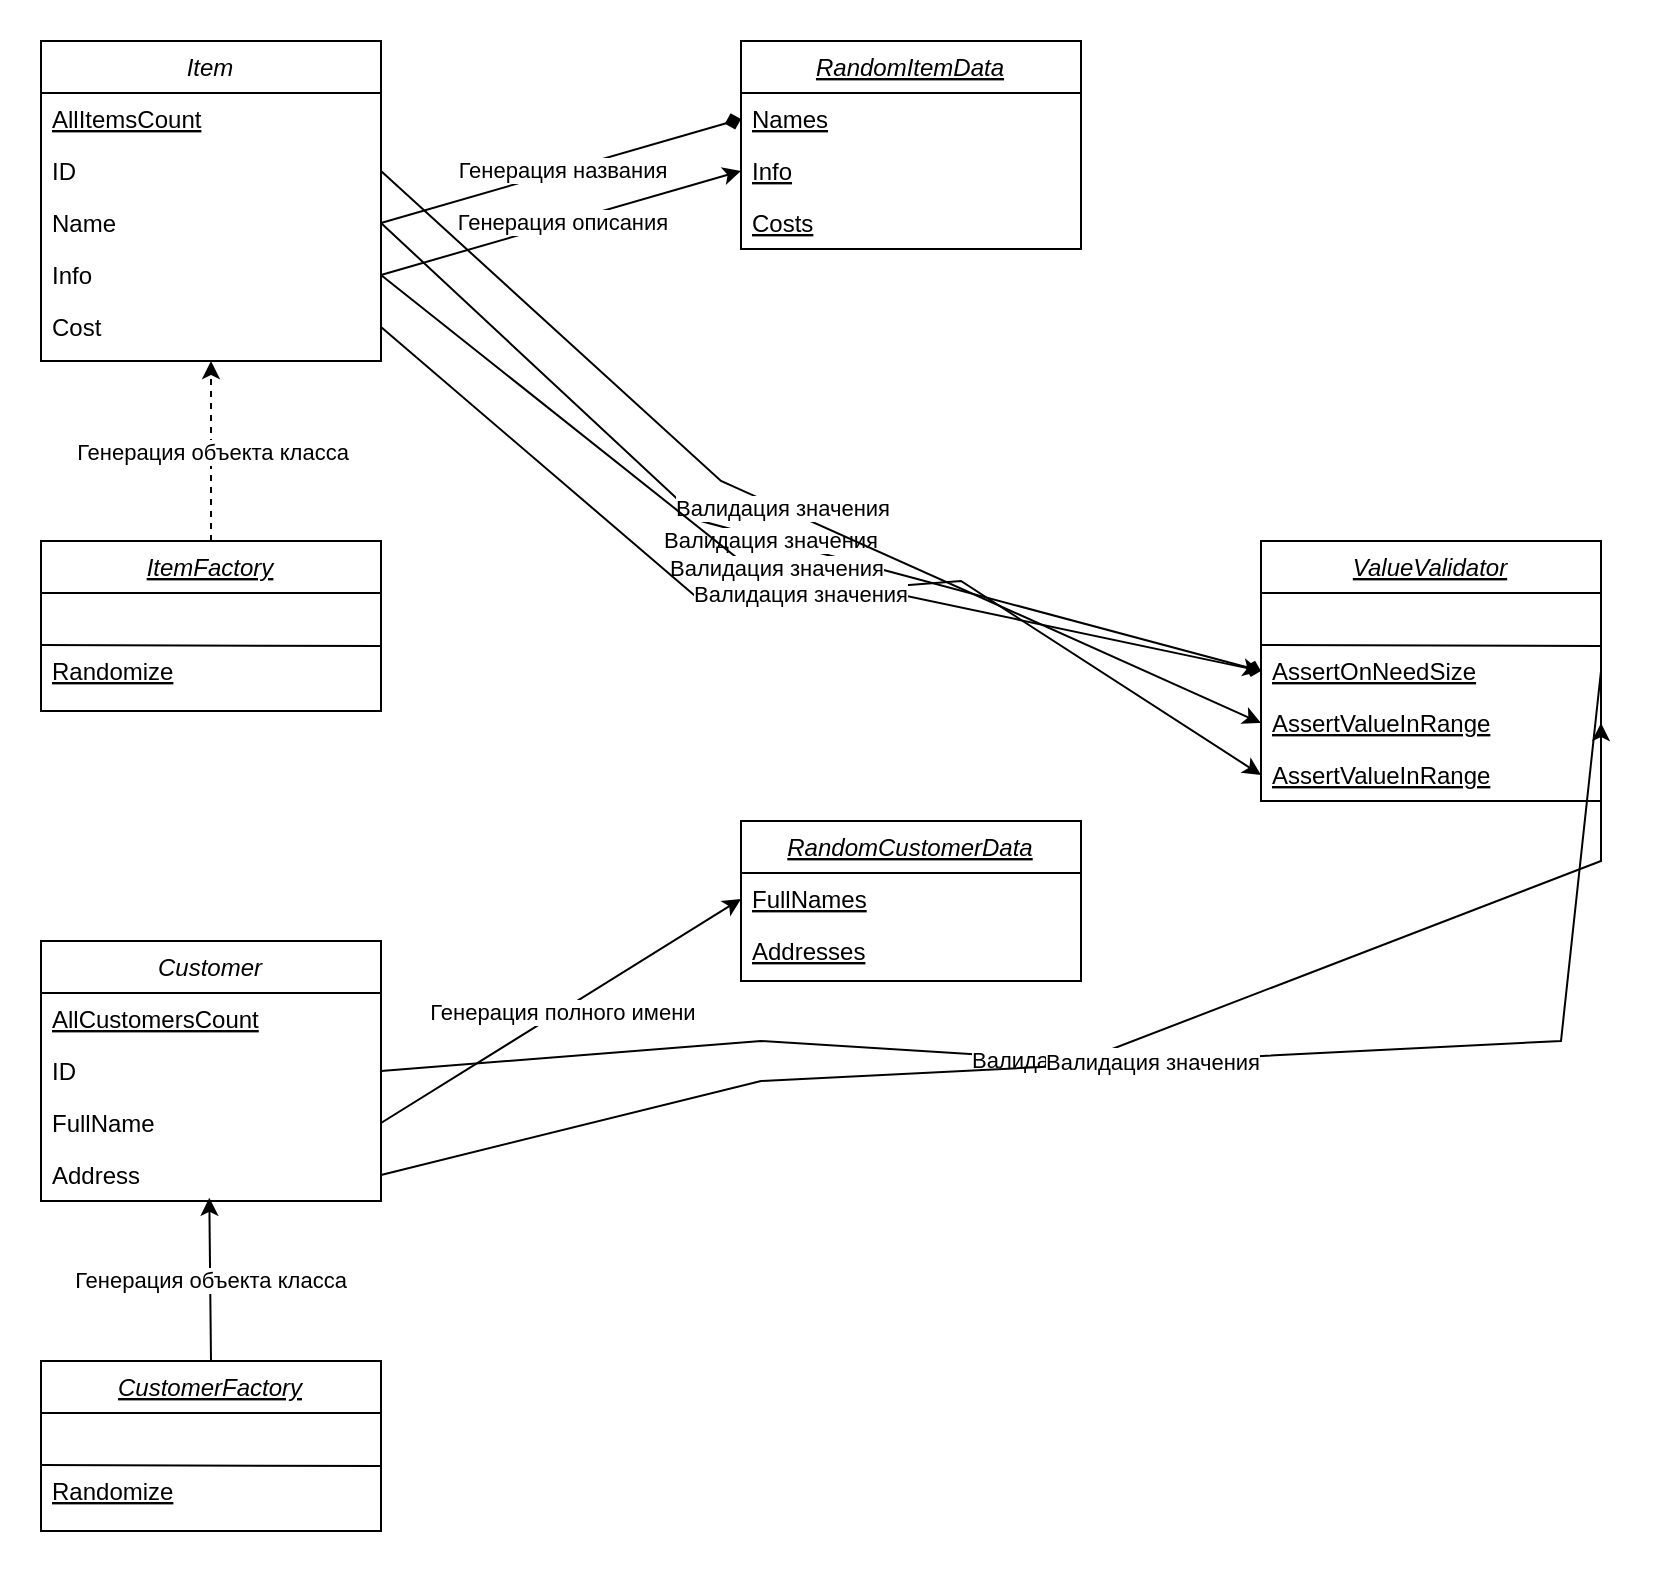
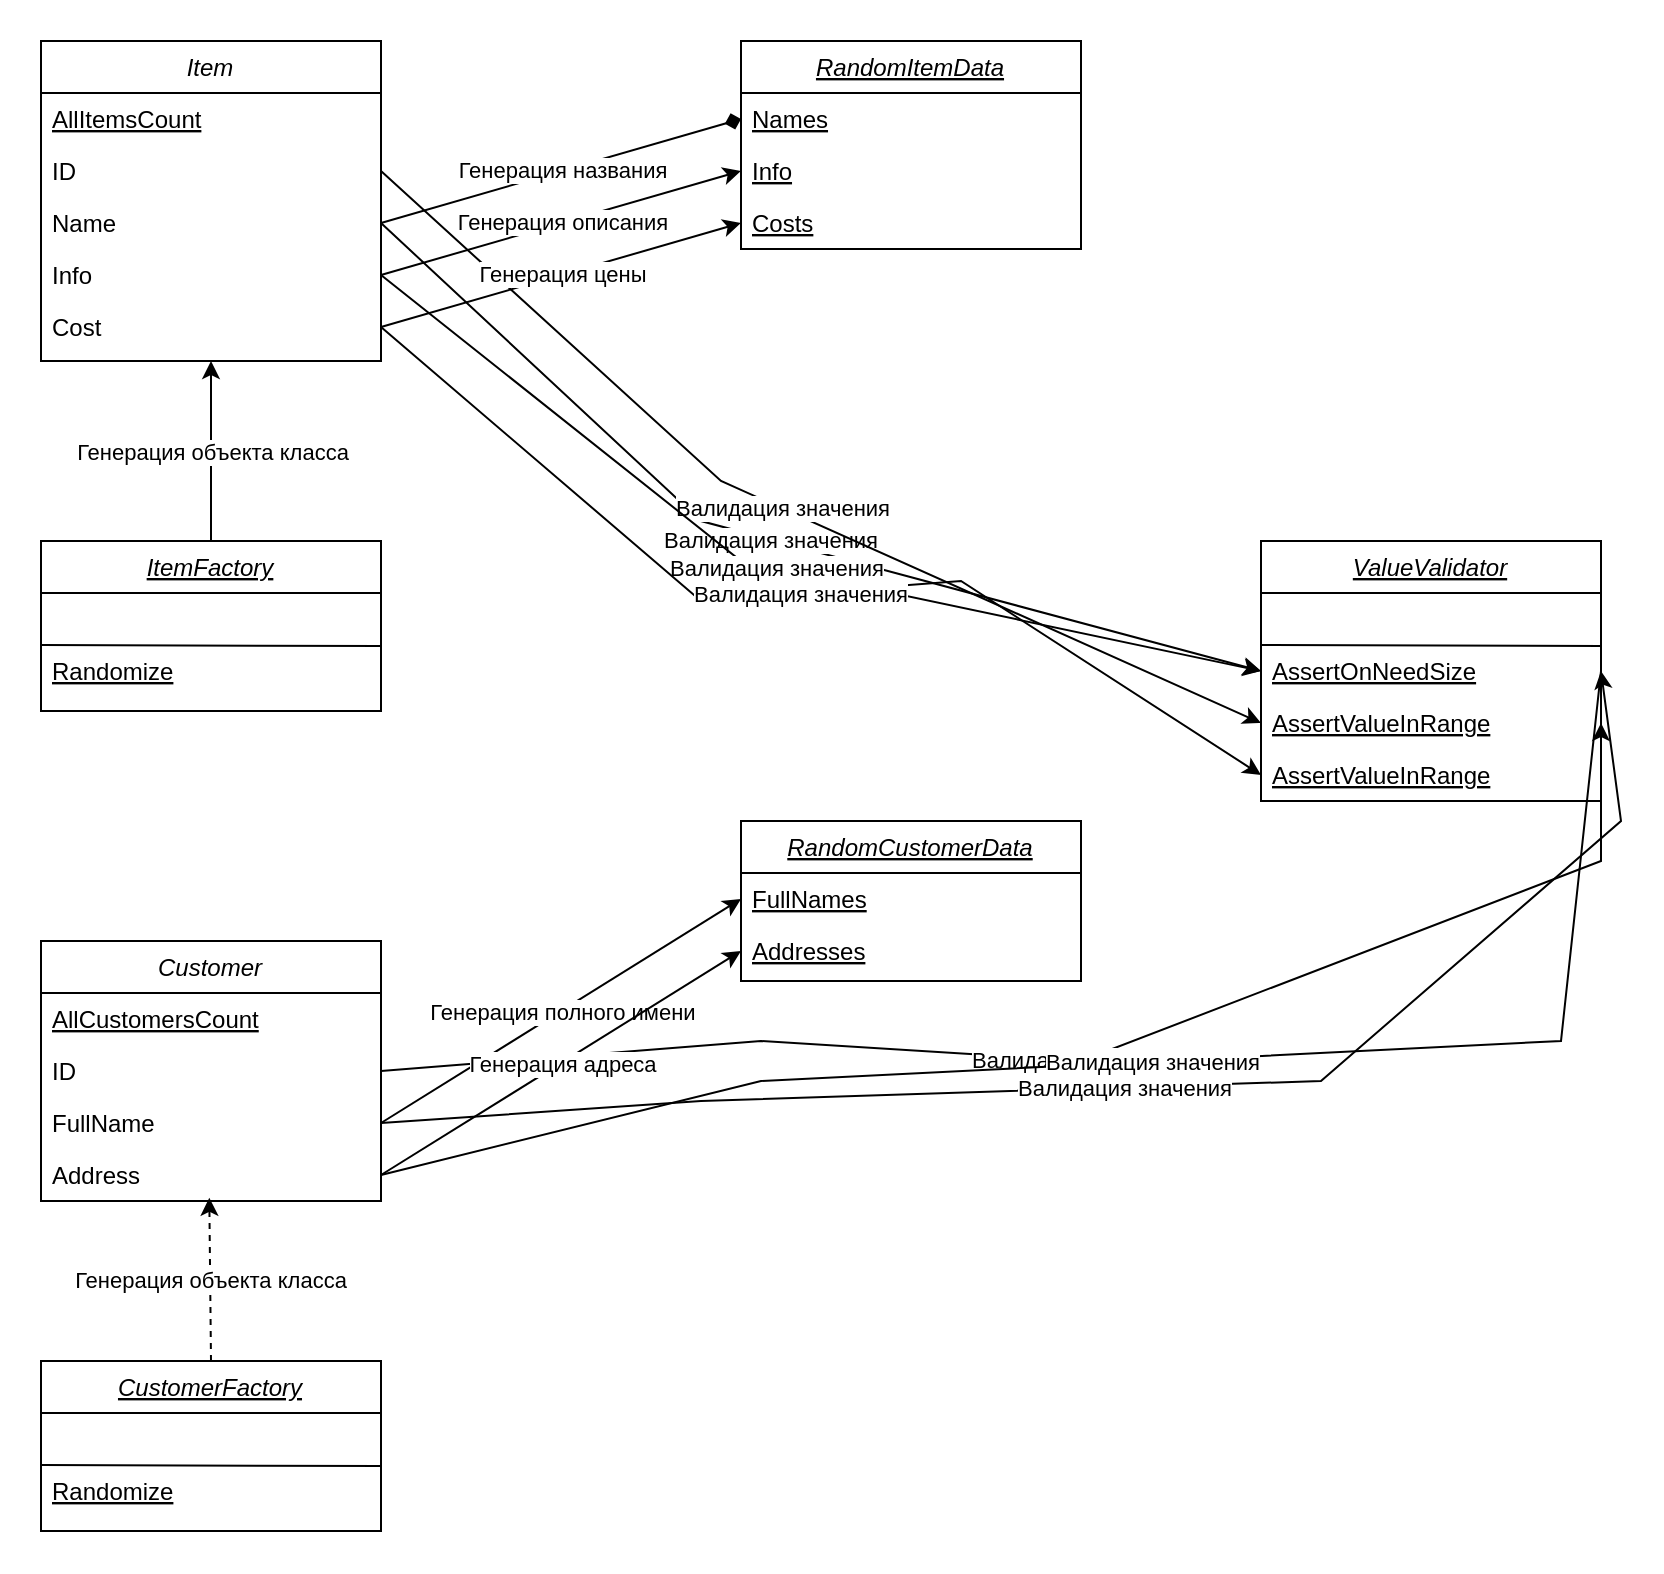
+ <mxCell id="52" value="" style="endArrow=classic;html=1;rounded=0;exitX=1;exitY=0.5;exitDx=0;exitDy=0;entryX=0;entryY=0.5;entryDx=0;entryDy=0;" edge="1" parent="1" source="7" target="22"><mxGeometry relative="1" as="geometry"><mxPoint x="200" y="200" as="sourcePoint" /><mxPoint x="380" y="118" as="targetPoint" /></mxGeometry></mxCell>
+ <mxCell id="53" value="Генерация цены" style="edgeLabel;resizable=0;html=1;;align=center;verticalAlign=middle;" connectable="0" vertex="1" parent="52"><mxGeometry relative="1" as="geometry" /></mxCell>
- <mxCell id="34" value="" style="endArrow=diamond;html=1;rounded=0;exitX=1;exitY=0.5;exitDx=0;exitDy=0;entryX=0;entryY=0.5;entryDx=0;entryDy=0;" edge="1" parent="1" source="5" target="16"><mxGeometry relative="1" as="geometry"><mxPoint x="190" y="141" as="sourcePoint" /><mxPoint x="280" y="101" as="targetPoint" /><Array as="points"><mxPoint x="350" y="260" /></Array></mxGeometry></mxCell>
+ <mxCell id="34" value="" style="endArrow=classic;html=1;rounded=0;exitX=1;exitY=0.5;exitDx=0;exitDy=0;entryX=0;entryY=0.5;entryDx=0;entryDy=0;" edge="1" parent="1" source="5" target="16"><mxGeometry relative="1" as="geometry"><mxPoint x="190" y="141" as="sourcePoint" /><mxPoint x="280" y="101" as="targetPoint" /><Array as="points"><mxPoint x="350" y="260" /></Array></mxGeometry></mxCell>
- <mxCell id="58" value="" style="endArrow=classic;html=1;rounded=0;exitX=0.5;exitY=0;exitDx=0;exitDy=0;entryX=0.5;entryY=1;entryDx=0;entryDy=0;dashed=1;" edge="1" parent="1" source="26" target="2"><mxGeometry relative="1" as="geometry"><mxPoint x="100" y="230" as="sourcePoint" /><mxPoint x="200" y="230" as="targetPoint" /></mxGeometry></mxCell>
+ <mxCell id="58" value="" style="endArrow=classic;html=1;rounded=0;exitX=0.5;exitY=0;exitDx=0;exitDy=0;entryX=0.5;entryY=1;entryDx=0;entryDy=0;" edge="1" parent="1" source="26" target="2"><mxGeometry relative="1" as="geometry"><mxPoint x="100" y="230" as="sourcePoint" /><mxPoint x="200" y="230" as="targetPoint" /></mxGeometry></mxCell>
+ <mxCell id="56" value="" style="endArrow=classic;html=1;rounded=0;exitX=1;exitY=0.5;exitDx=0;exitDy=0;entryX=0;entryY=0.5;entryDx=0;entryDy=0;" edge="1" parent="1" source="12" target="25"><mxGeometry relative="1" as="geometry"><mxPoint x="220" y="456" as="sourcePoint" /><mxPoint x="360" y="370" as="targetPoint" /></mxGeometry></mxCell>
+ <mxCell id="57" value="Генерация адреса" style="edgeLabel;resizable=0;html=1;;align=center;verticalAlign=middle;" connectable="0" vertex="1" parent="56"><mxGeometry relative="1" as="geometry" /></mxCell>
+ <mxCell id="44" value="" style="endArrow=classic;html=1;rounded=0;exitX=1;exitY=0.5;exitDx=0;exitDy=0;entryX=1;entryY=0.5;entryDx=0;entryDy=0;" edge="1" parent="1" source="11" target="16"><mxGeometry relative="1" as="geometry"><mxPoint x="240" y="390" as="sourcePoint" /><mxPoint x="630" y="514" as="targetPoint" /><Array as="points"><mxPoint x="350" y="550" /><mxPoint x="660" y="540" /><mxPoint x="810" y="410" /></Array></mxGeometry></mxCell>
+ <mxCell id="45" value="Валидация значения" style="edgeLabel;resizable=0;html=1;;align=center;verticalAlign=middle;" connectable="0" vertex="1" parent="44"><mxGeometry relative="1" as="geometry" /></mxCell>
- <mxCell id="60" value="" style="endArrow=classic;html=1;rounded=0;exitX=0.5;exitY=0;exitDx=0;exitDy=0;entryX=0.495;entryY=0.938;entryDx=0;entryDy=0;entryPerimeter=0;" edge="1" parent="1" source="30" target="12"><mxGeometry relative="1" as="geometry"><mxPoint x="310" y="695" as="sourcePoint" /><mxPoint x="105" y="610" as="targetPoint" /></mxGeometry></mxCell>
+ <mxCell id="60" value="" style="endArrow=classic;html=1;rounded=0;exitX=0.5;exitY=0;exitDx=0;exitDy=0;entryX=0.495;entryY=0.938;entryDx=0;entryDy=0;entryPerimeter=0;dashed=1;" edge="1" parent="1" source="30" target="12"><mxGeometry relative="1" as="geometry"><mxPoint x="310" y="695" as="sourcePoint" /><mxPoint x="105" y="610" as="targetPoint" /></mxGeometry></mxCell>
